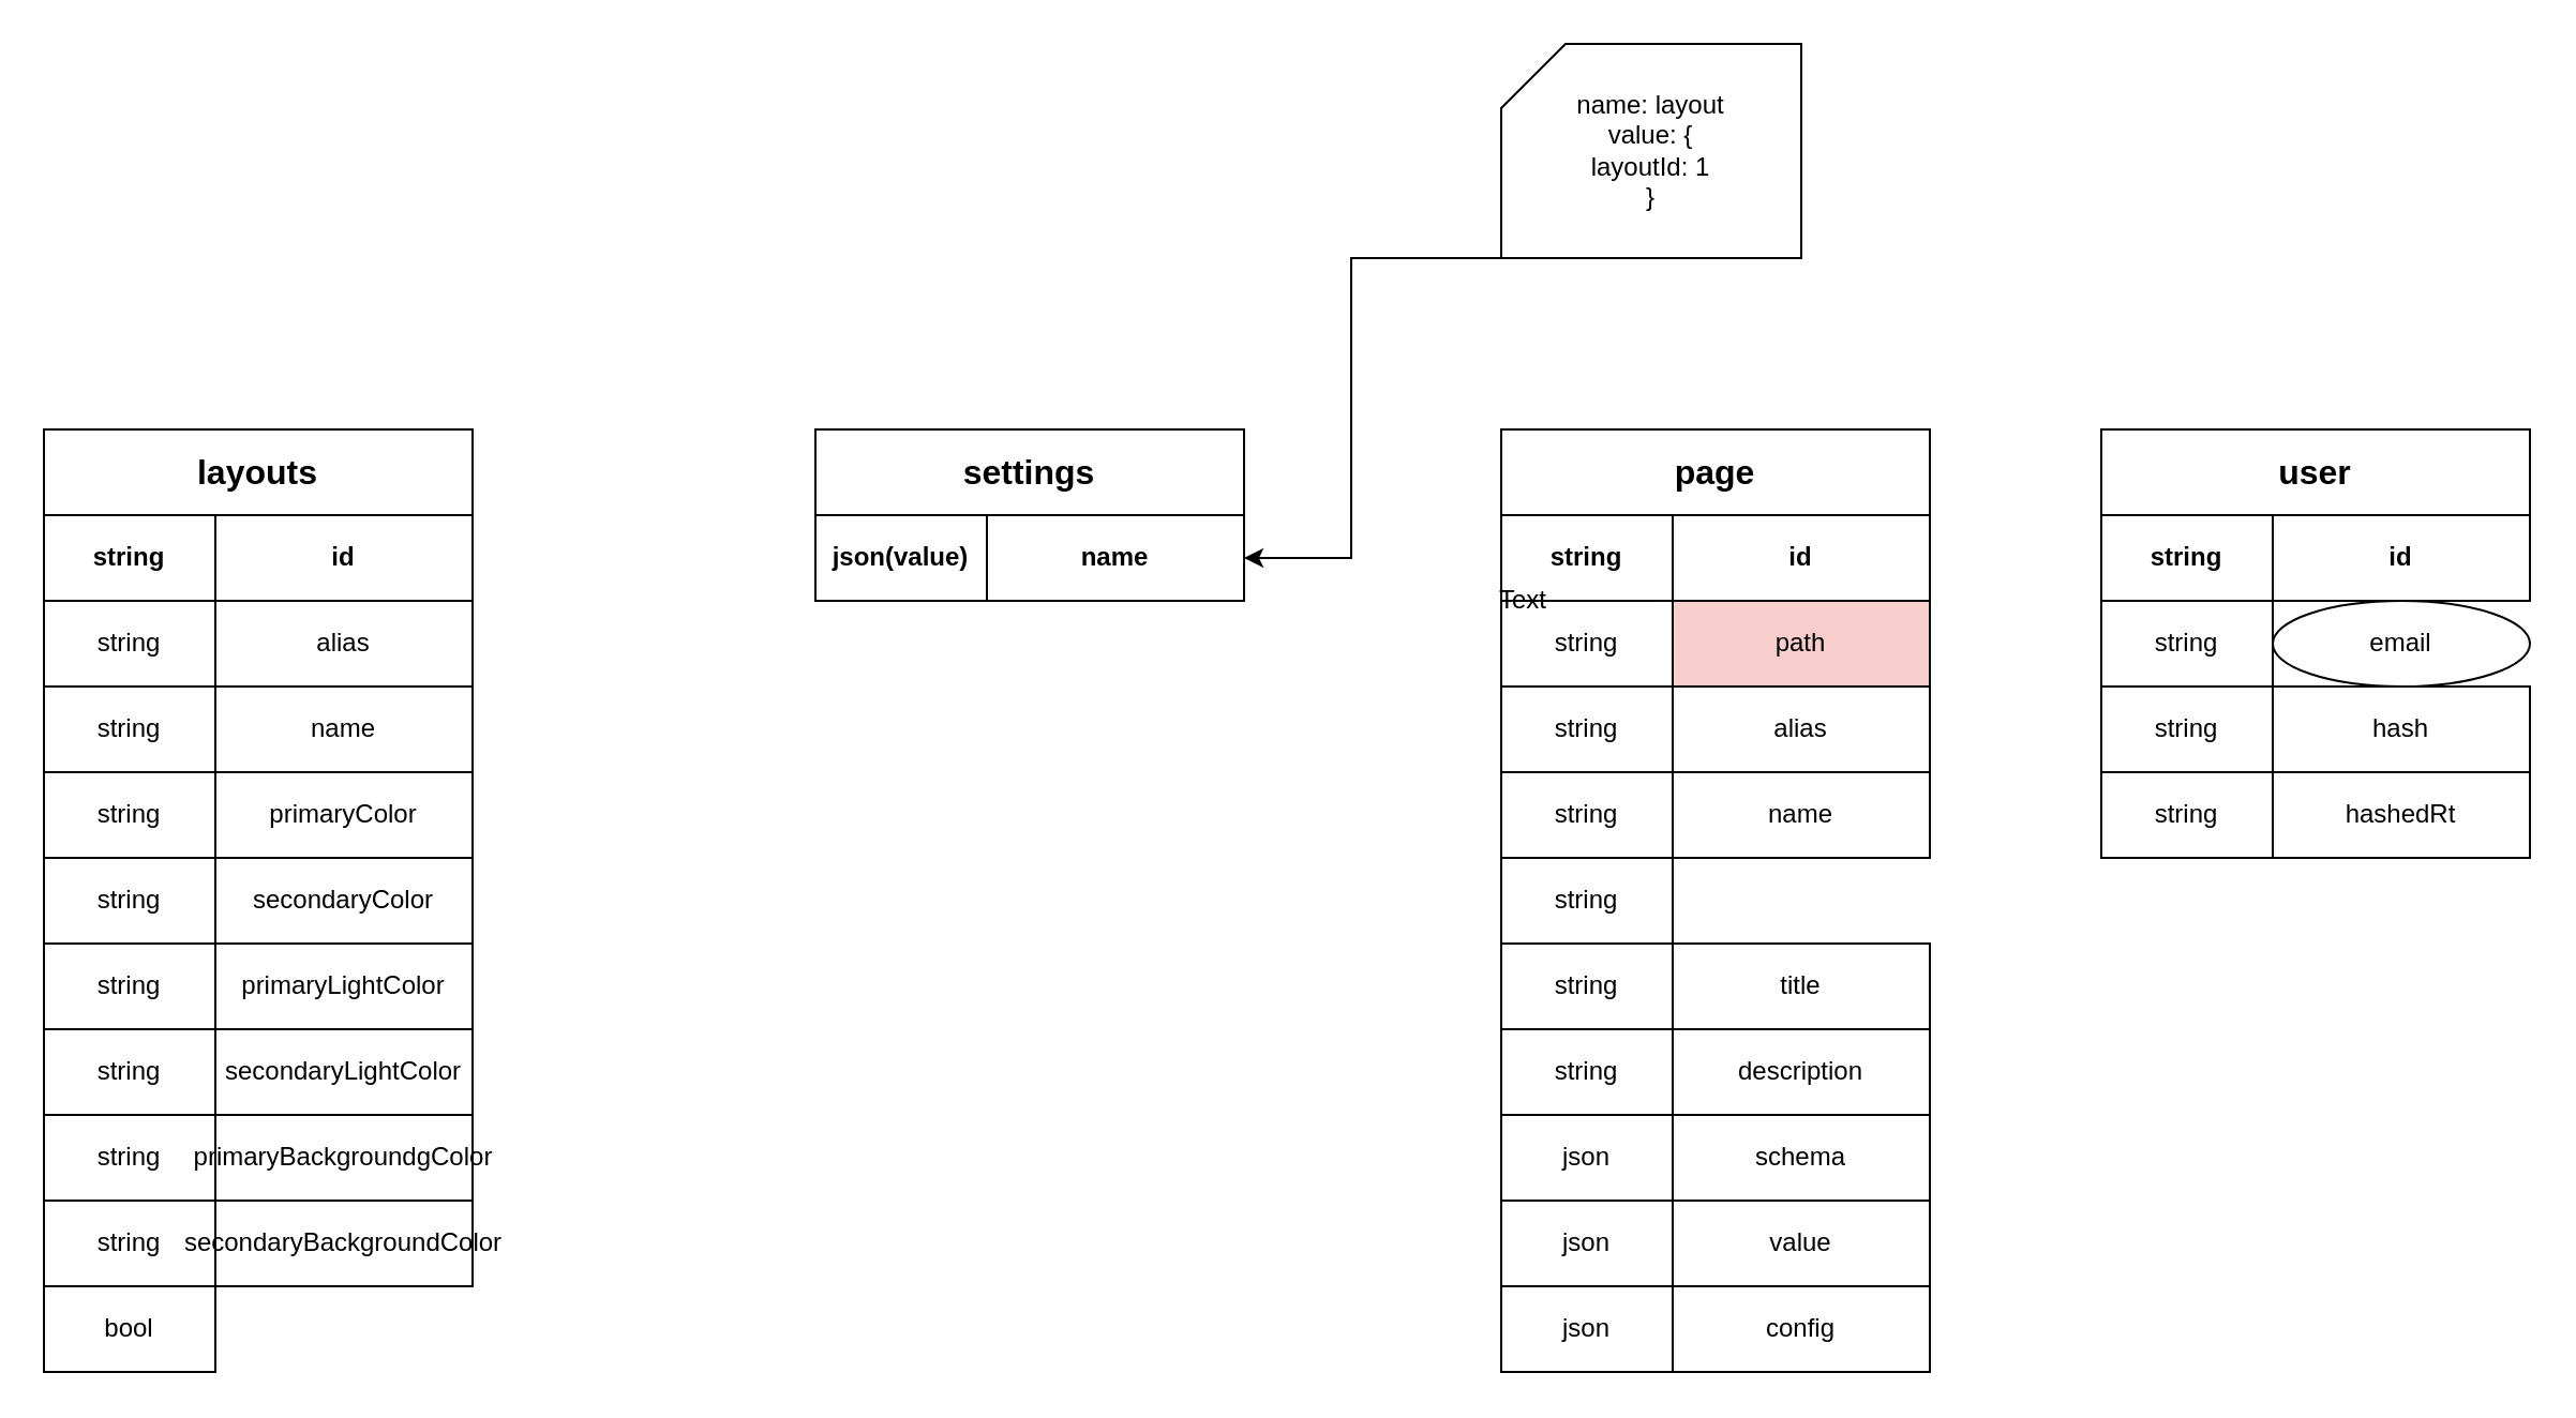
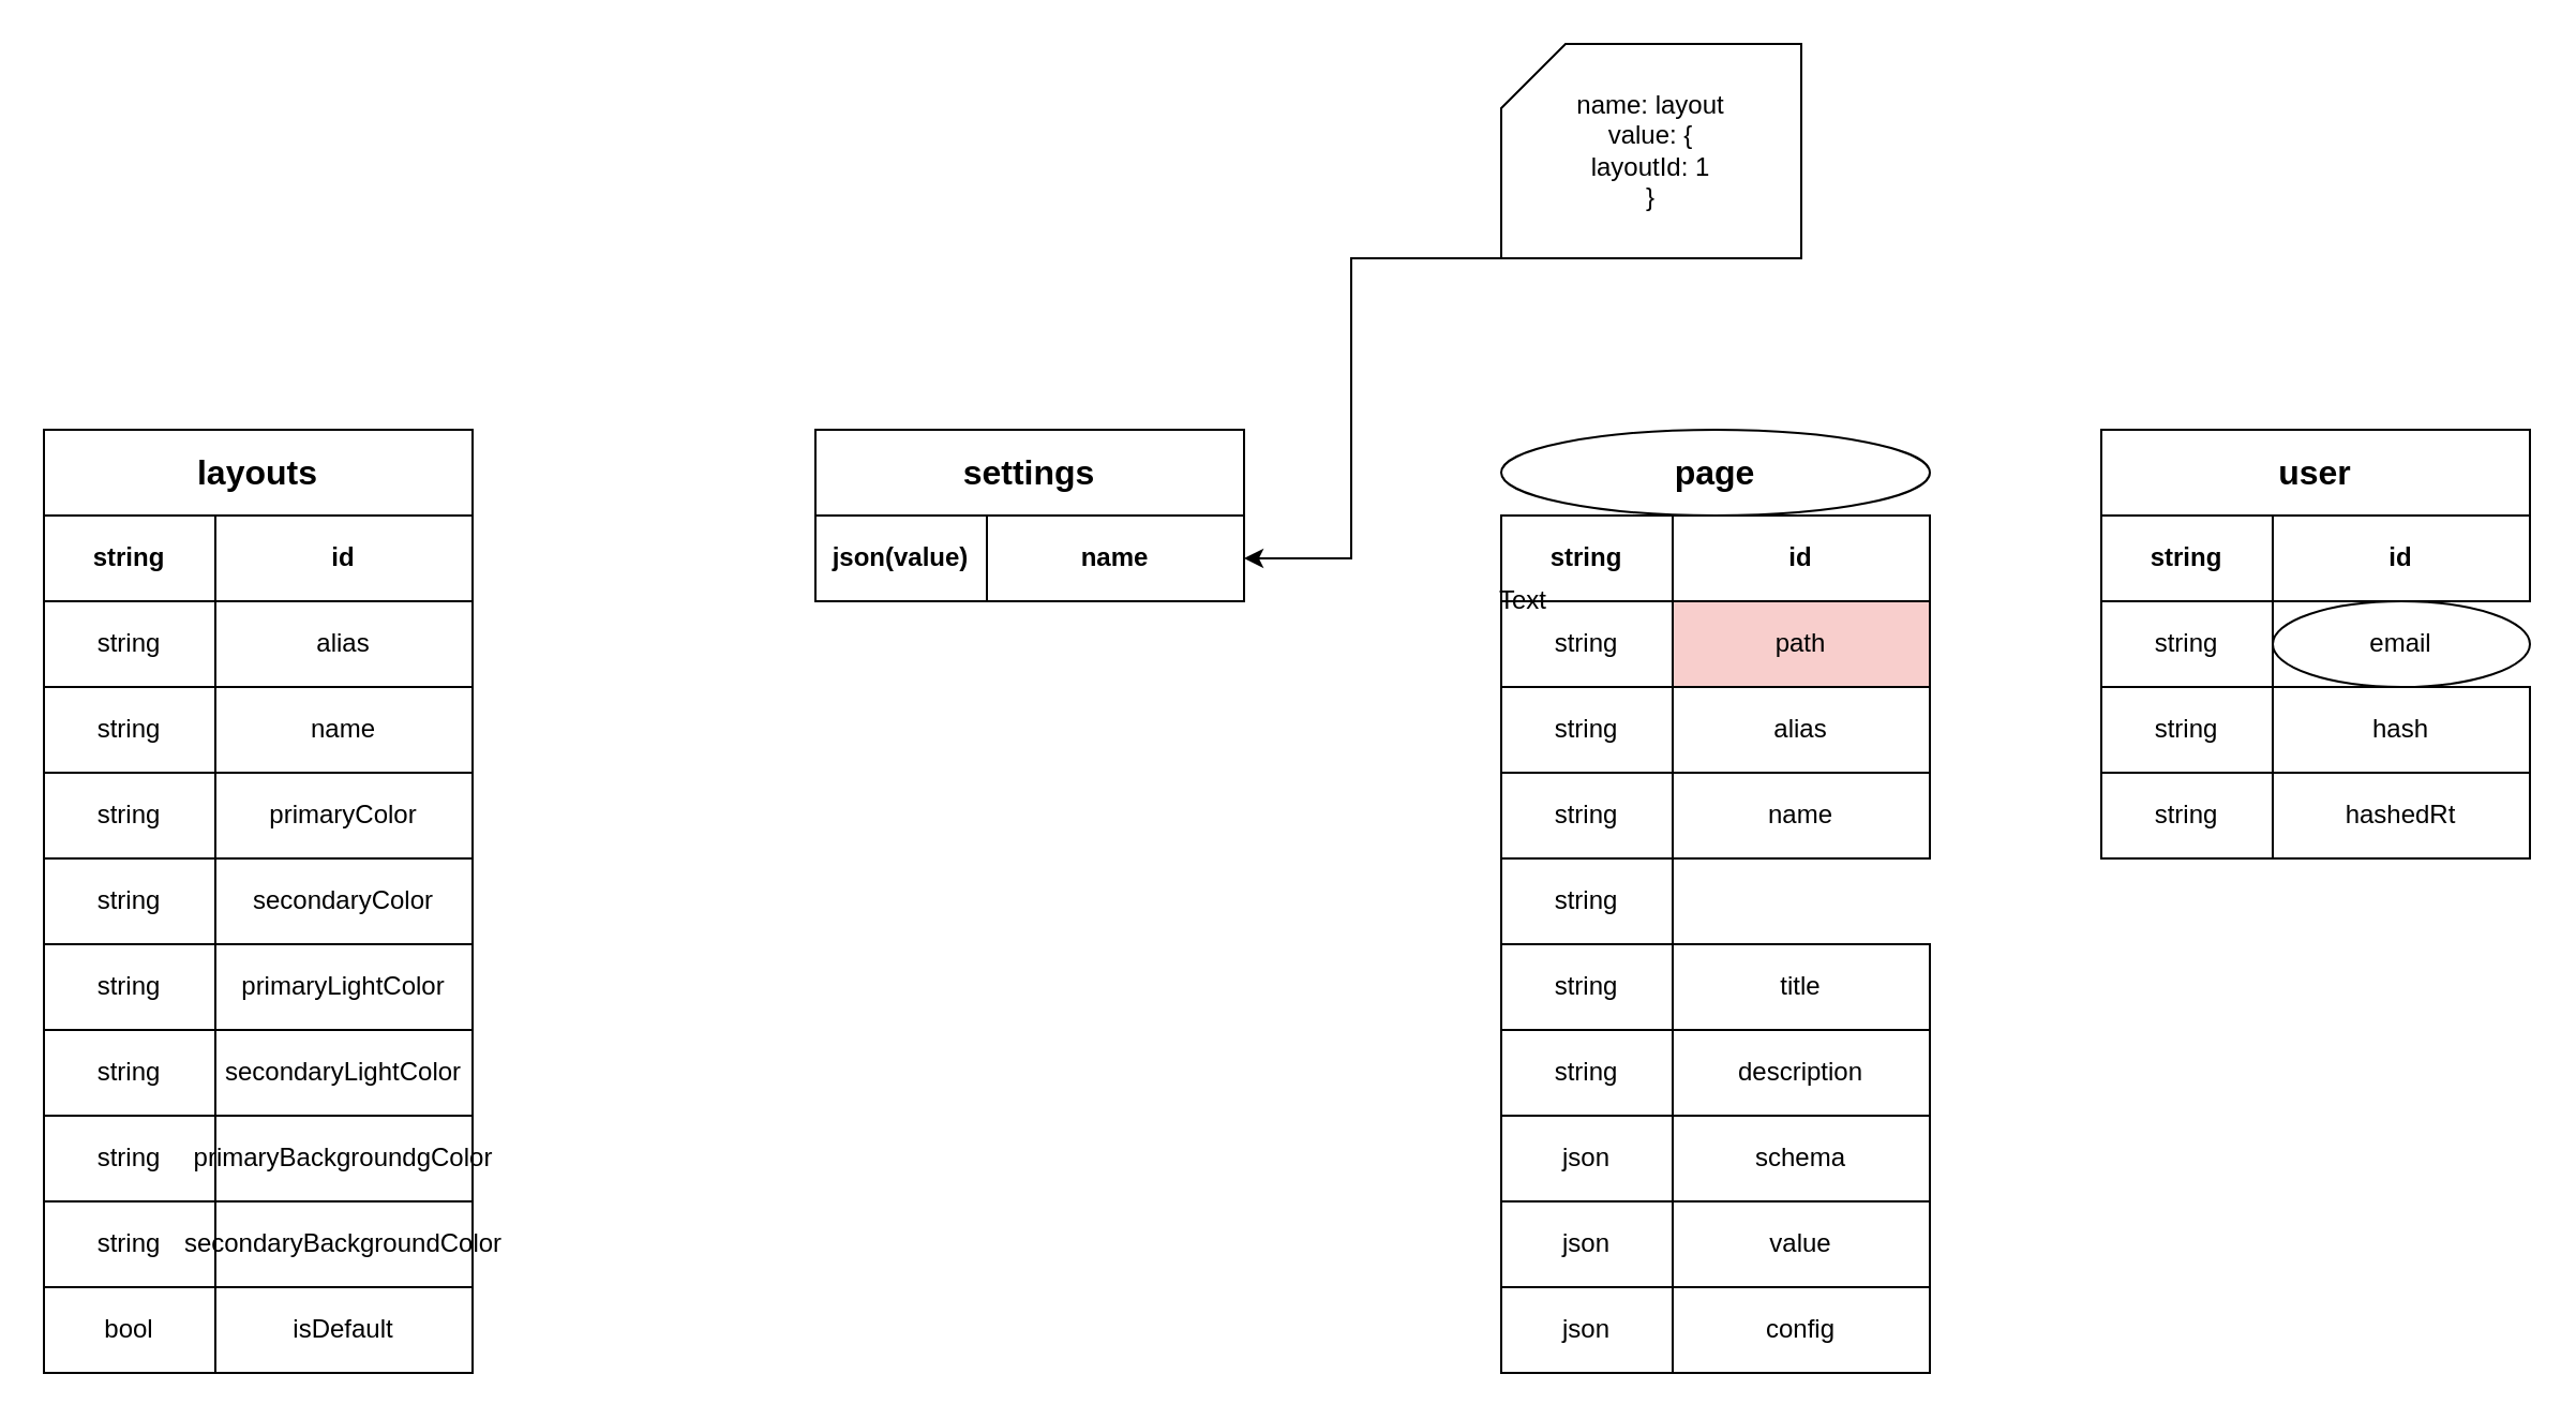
- <mxCell id="2" value="&lt;b style=&quot;font-size: 16px;&quot;&gt;page&lt;/b&gt;" style="rounded=0;whiteSpace=wrap;html=1;fontSize=16;" parent="1" vertex="1"><mxGeometry x="700" y="200" width="200" height="40" as="geometry" /></mxCell>
+ <mxCell id="2" value="&lt;b style=&quot;font-size: 16px;&quot;&gt;page&lt;/b&gt;" style="ellipse;whiteSpace=wrap;html=1;fontSize=16;" parent="1" vertex="1"><mxGeometry x="700" y="200" width="200" height="40" as="geometry" /></mxCell>
+ <mxCell id="81" value="isDefault" style="rounded=0;whiteSpace=wrap;html=1;" parent="79" vertex="1"><mxGeometry x="80" width="120" height="40" as="geometry" /></mxCell>
